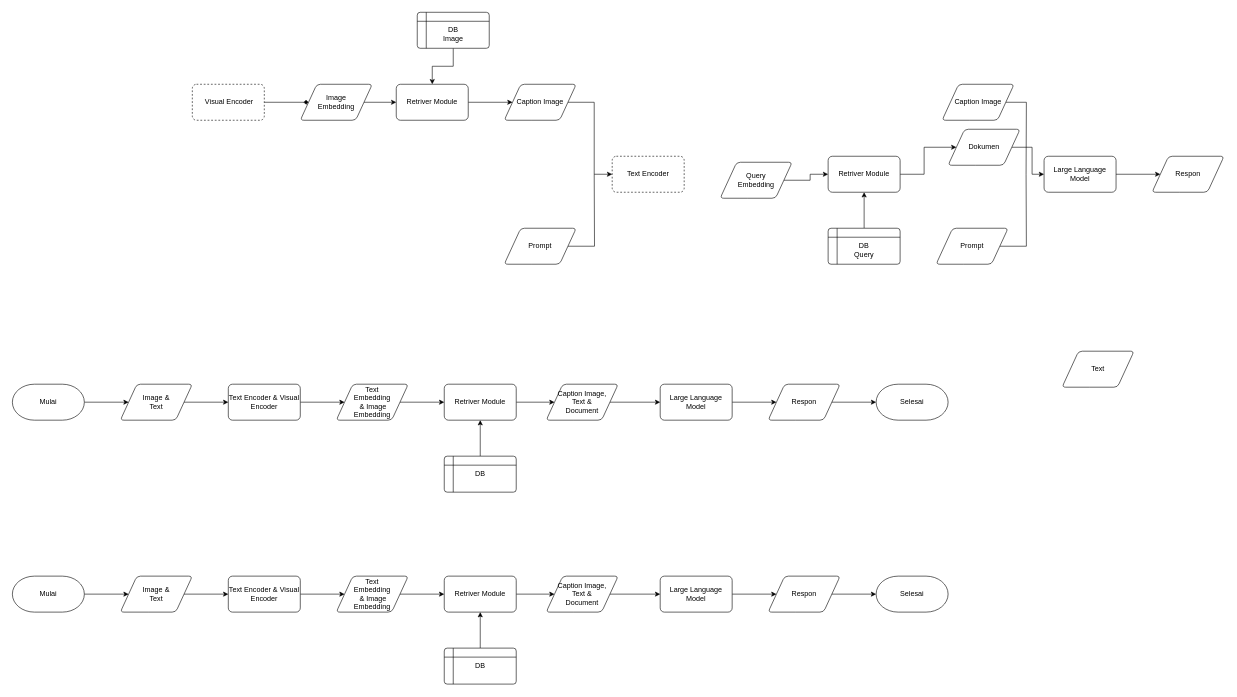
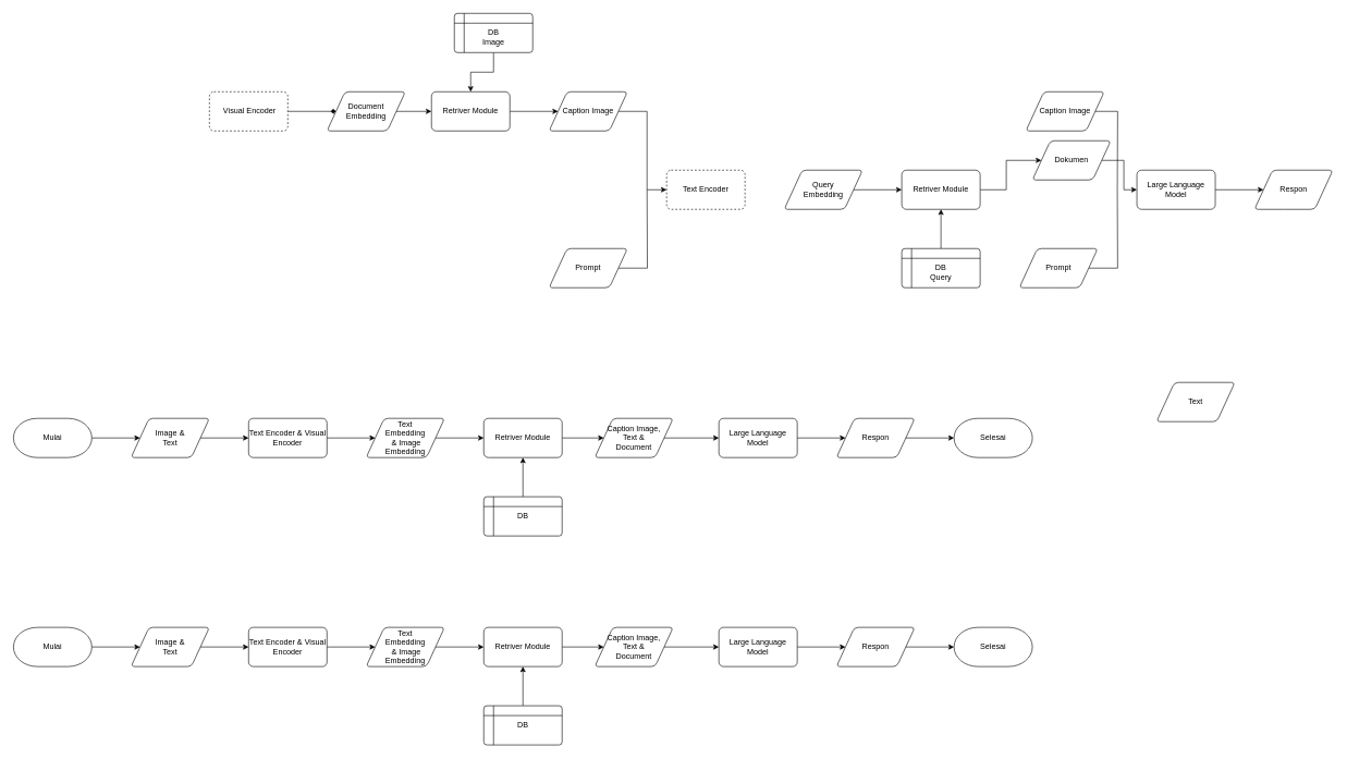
- <mxCell id="45" value="Image&lt;br&gt;Embedding" style="shape=parallelogram;html=1;strokeWidth=1;perimeter=parallelogramPerimeter;whiteSpace=wrap;rounded=1;arcSize=12;size=0.23;strokeColor=default;align=center;verticalAlign=middle;fontFamily=Helvetica;fontSize=12;fontColor=default;fillColor=default;" vertex="1" parent="1"><mxGeometry x="500" y="140" width="120" height="60" as="geometry" /></mxCell>
+ <mxCell id="45" value="Document&lt;br&gt;Embedding" style="shape=parallelogram;html=1;strokeWidth=1;perimeter=parallelogramPerimeter;whiteSpace=wrap;rounded=1;arcSize=12;size=0.23;strokeColor=default;align=center;verticalAlign=middle;fontFamily=Helvetica;fontSize=12;fontColor=default;fillColor=default;" vertex="1" parent="1"><mxGeometry x="500" y="140" width="120" height="60" as="geometry" /></mxCell>
- <mxCell id="57" value="Query&lt;br&gt;Embedding" style="shape=parallelogram;html=1;strokeWidth=1;perimeter=parallelogramPerimeter;whiteSpace=wrap;rounded=1;arcSize=12;size=0.23;strokeColor=default;align=center;verticalAlign=middle;fontFamily=Helvetica;fontSize=12;fontColor=default;fillColor=default;" vertex="1" parent="1"><mxGeometry x="1200" y="270" width="120" height="60" as="geometry" /></mxCell>
+ <mxCell id="57" value="Query&lt;br&gt;Embedding" style="shape=parallelogram;html=1;strokeWidth=1;perimeter=parallelogramPerimeter;whiteSpace=wrap;rounded=1;arcSize=12;size=0.23;strokeColor=default;align=center;verticalAlign=middle;fontFamily=Helvetica;fontSize=12;fontColor=default;fillColor=default;" vertex="1" parent="1"><mxGeometry x="1200" y="260" width="120" height="60" as="geometry" /></mxCell>
